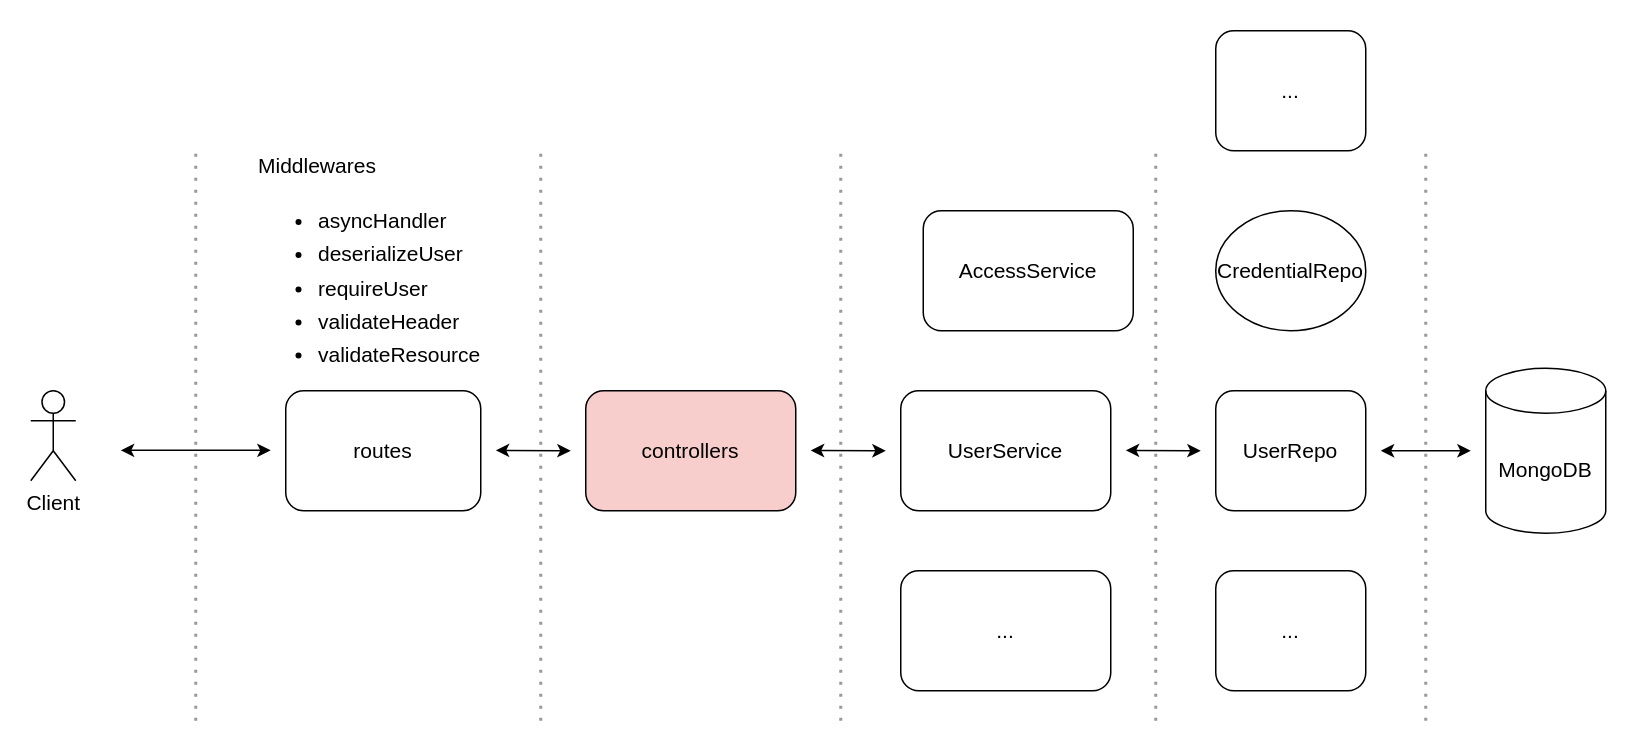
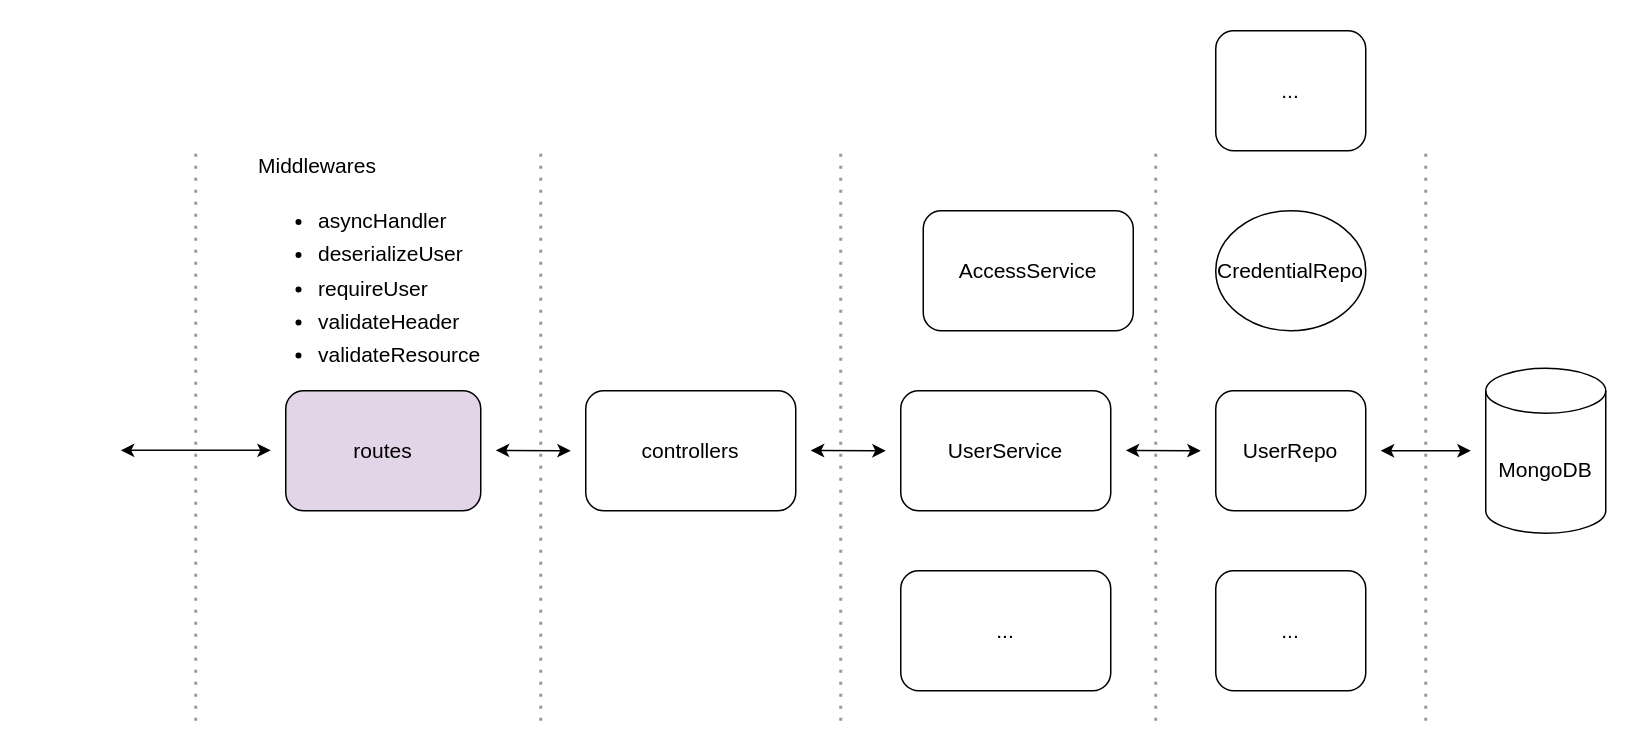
- <mxCell id="3" value="Client" style="shape=umlActor;verticalLabelPosition=bottom;verticalAlign=top;html=1;outlineConnect=0;fontSize=14;" vertex="1" parent="1"><mxGeometry x="20" y="260" width="30" height="60" as="geometry" /></mxCell>
- <mxCell id="2" value="routes" style="rounded=1;whiteSpace=wrap;html=1;fontSize=14;" vertex="1" parent="1"><mxGeometry x="190" y="260" width="130" height="80" as="geometry" /></mxCell>
+ <mxCell id="2" value="routes" style="rounded=1;whiteSpace=wrap;html=1;fontSize=14;fillColor=#e1d5e7;" vertex="1" parent="1"><mxGeometry x="190" y="260" width="130" height="80" as="geometry" /></mxCell>
- <mxCell id="5" value="controllers" style="rounded=1;whiteSpace=wrap;html=1;fontSize=14;fillColor=#f8cecc;" vertex="1" parent="1"><mxGeometry x="390" y="260" width="140" height="80" as="geometry" /></mxCell>
+ <mxCell id="5" value="controllers" style="rounded=1;whiteSpace=wrap;html=1;fontSize=14;" vertex="1" parent="1"><mxGeometry x="390" y="260" width="140" height="80" as="geometry" /></mxCell>
